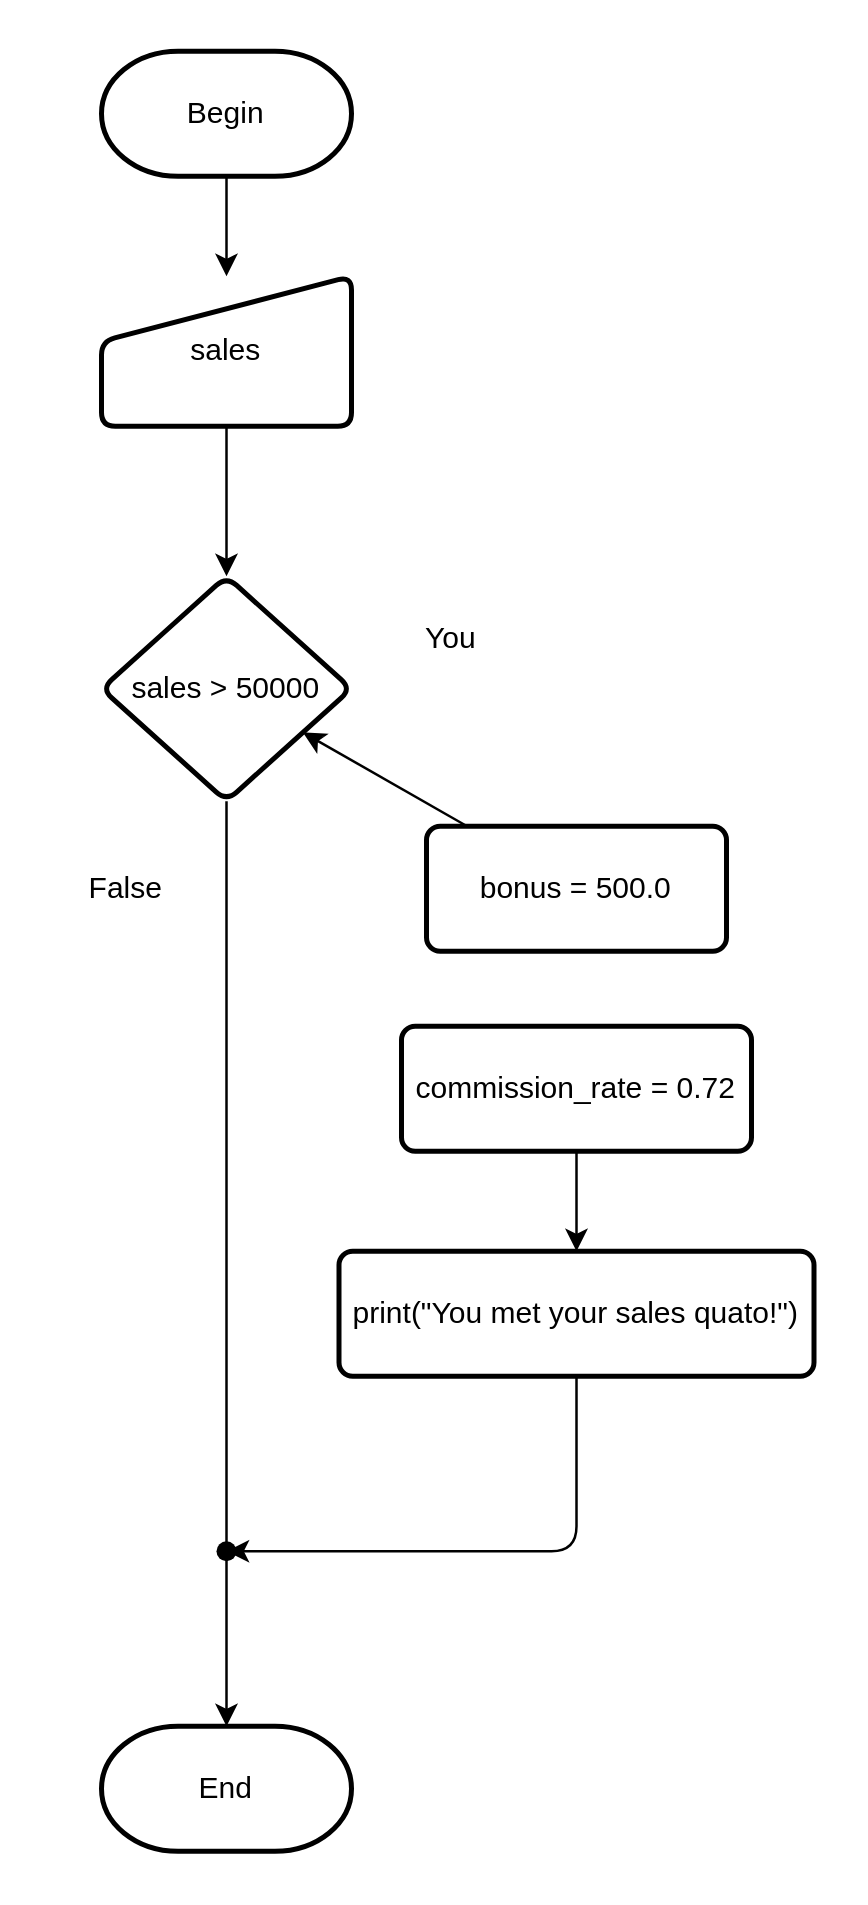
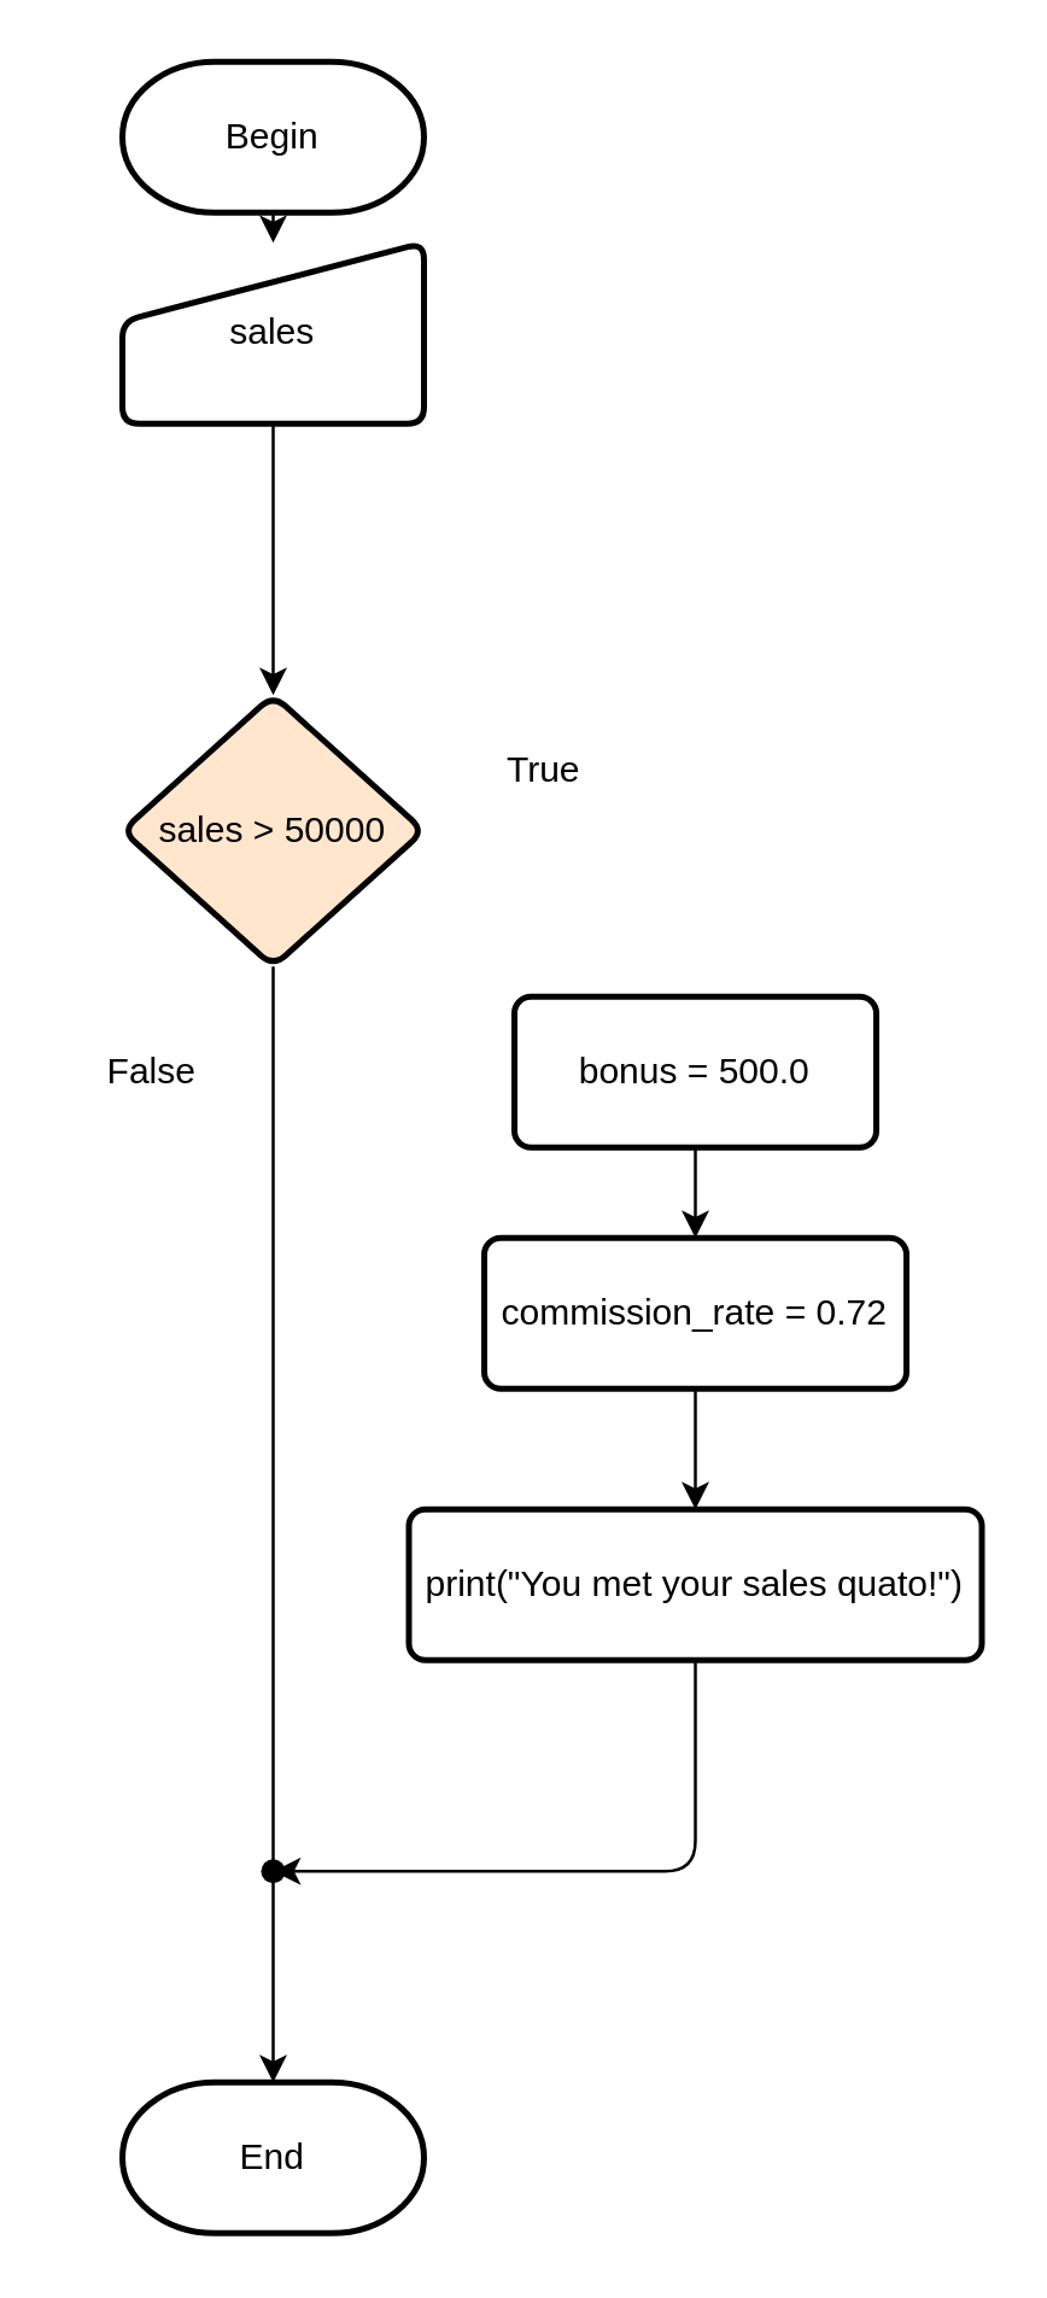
- <mxCell id="5" value="sales" style="html=1;strokeWidth=2;shape=manualInput;whiteSpace=wrap;rounded=1;size=26;arcSize=11;" vertex="1" parent="1"><mxGeometry x="40" y="110" width="100" height="60" as="geometry" /></mxCell>
+ <mxCell id="5" value="sales" style="html=1;strokeWidth=2;shape=manualInput;whiteSpace=wrap;rounded=1;size=26;arcSize=11;" vertex="1" parent="1"><mxGeometry x="40" y="80" width="100" height="60" as="geometry" /></mxCell>
- <mxCell id="18" value="You" style="text;html=1;strokeColor=none;fillColor=none;align=center;verticalAlign=middle;whiteSpace=wrap;rounded=0;" vertex="1" parent="1"><mxGeometry x="150" y="240" width="60" height="30" as="geometry" /></mxCell>
+ <mxCell id="18" value="True" style="text;html=1;strokeColor=none;fillColor=none;align=center;verticalAlign=middle;whiteSpace=wrap;rounded=0;" vertex="1" parent="1"><mxGeometry x="150" y="240" width="60" height="30" as="geometry" /></mxCell>
- <mxCell id="7" value="sales &amp;gt; 50000" style="rhombus;whiteSpace=wrap;html=1;strokeWidth=2;rounded=1;arcSize=11;" vertex="1" parent="1"><mxGeometry x="40" y="230" width="100" height="90" as="geometry" /></mxCell>
+ <mxCell id="7" value="sales &amp;gt; 50000" style="rhombus;whiteSpace=wrap;html=1;strokeWidth=2;rounded=1;arcSize=11;fillColor=#ffe6cc;" vertex="1" parent="1"><mxGeometry x="40" y="230" width="100" height="90" as="geometry" /></mxCell>
- <mxCell id="8" value="" style="edgeStyle=none;html=1;" edge="1" parent="1" source="9" target="7"><mxGeometry relative="1" as="geometry" /></mxCell>
+ <mxCell id="8" value="" style="edgeStyle=none;html=1;" edge="1" parent="1" source="9" target="11"><mxGeometry relative="1" as="geometry" /></mxCell>
